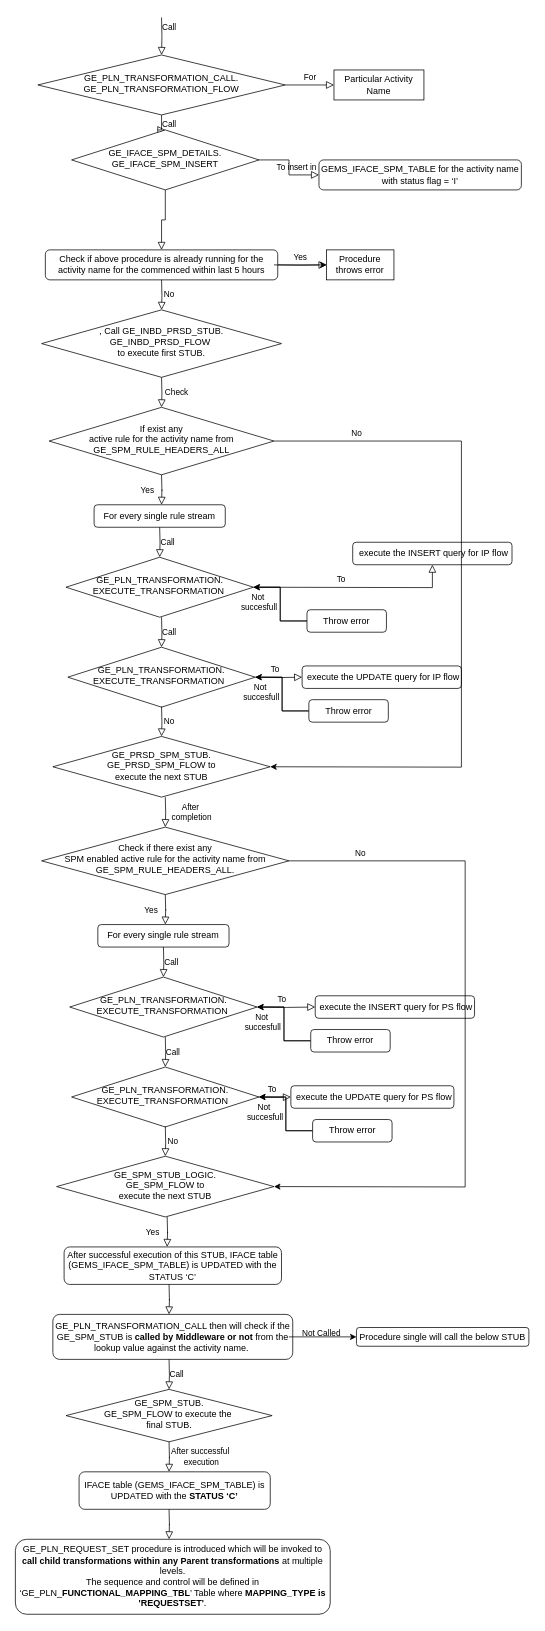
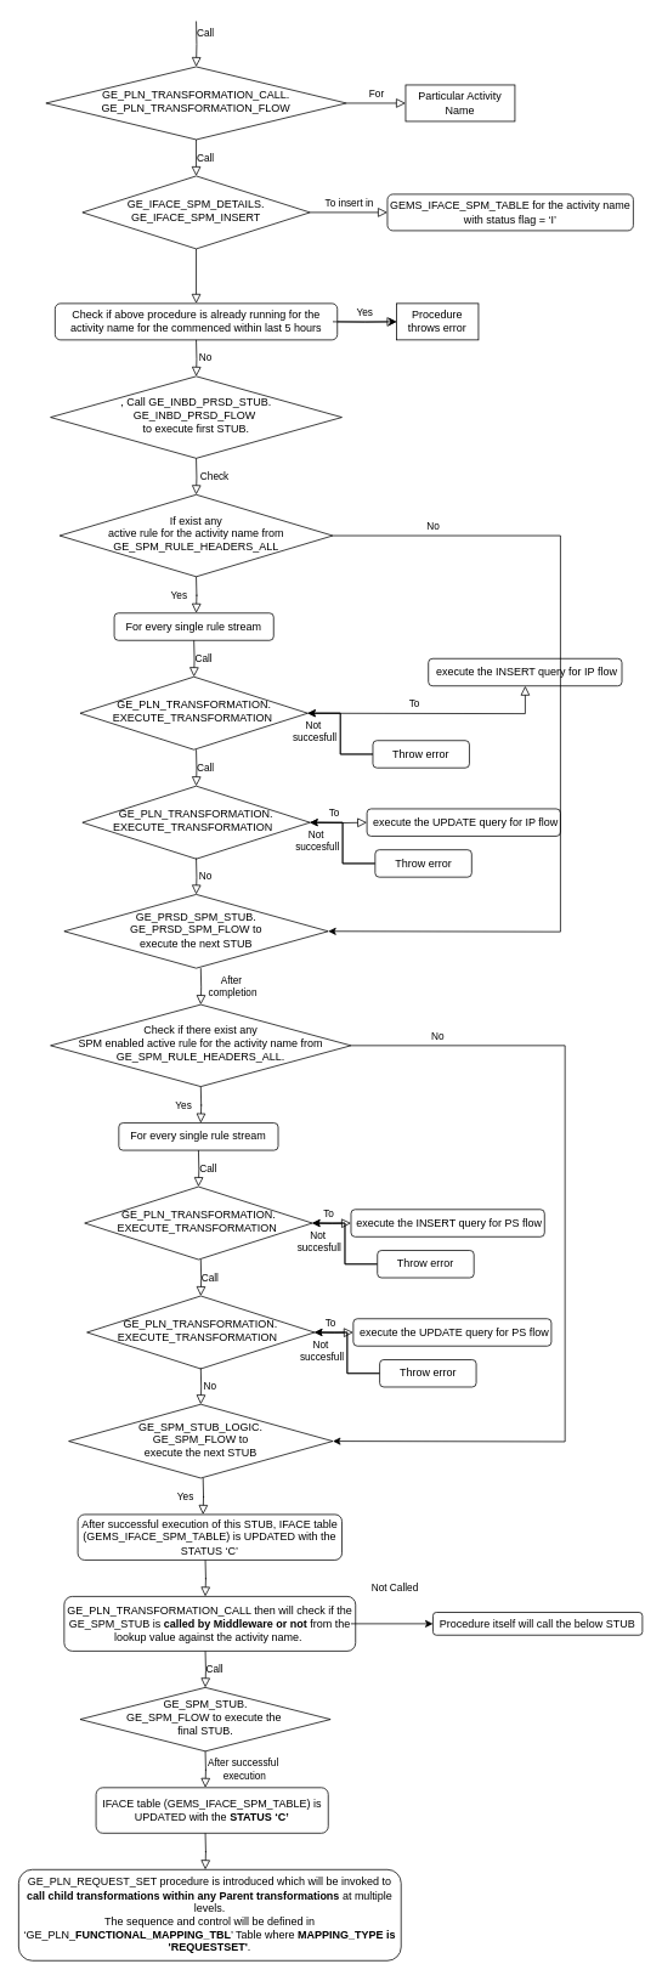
- <mxCell id="9" value="GE_IFACE_SPM_DETAILS.&lt;div&gt;GE_IFACE_SPM_INSERT&lt;/div&gt;" style="rhombus;whiteSpace=wrap;html=1;shadow=0;fontFamily=Helvetica;fontSize=12;align=center;strokeWidth=1;spacing=6;spacingTop=-4;" parent="1" vertex="1"><mxGeometry x="95" y="172" width="250" height="80" as="geometry" /></mxCell>
+ <mxCell id="9" value="GE_IFACE_SPM_DETAILS.&lt;div&gt;GE_IFACE_SPM_INSERT&lt;/div&gt;" style="rhombus;whiteSpace=wrap;html=1;shadow=0;fontFamily=Helvetica;fontSize=12;align=center;strokeWidth=1;spacing=6;spacingTop=-4;" parent="1" vertex="1"><mxGeometry x="90" y="192" width="250" height="80" as="geometry" /></mxCell>
- <mxCell id="49" value="&lt;div&gt;&amp;nbsp;execute the INSERT query for PS flow&lt;br&gt;&lt;/div&gt;" style="rounded=1;whiteSpace=wrap;html=1;fontSize=12;glass=0;strokeWidth=1;shadow=0;" vertex="1" parent="1"><mxGeometry x="420" y="1327" width="212.5" height="30" as="geometry" /></mxCell>
+ <mxCell id="49" value="&lt;div&gt;&amp;nbsp;execute the INSERT query for PS flow&lt;br&gt;&lt;/div&gt;" style="rounded=1;whiteSpace=wrap;html=1;fontSize=12;glass=0;strokeWidth=1;shadow=0;" vertex="1" parent="1"><mxGeometry x="385" y="1327" width="212.5" height="30" as="geometry" /></mxCell>
- <mxCell id="72" value="Not Called" style="text;html=1;align=center;verticalAlign=middle;resizable=0;points=[];autosize=1;strokeColor=none;fillColor=none;fontSize=11;" vertex="1" parent="1"><mxGeometry x="392.5" y="1762" width="70" height="30" as="geometry" /></mxCell>
+ <mxCell id="72" value="Not Called" style="text;html=1;align=center;verticalAlign=middle;resizable=0;points=[];autosize=1;strokeColor=none;fillColor=none;fontSize=11;" vertex="1" parent="1"><mxGeometry x="397.5" y="1727" width="70" height="30" as="geometry" /></mxCell>
- <mxCell id="71" value="Procedure single will call the below STUB" style="rounded=1;whiteSpace=wrap;html=1;fontSize=12;glass=0;strokeWidth=1;shadow=0;" vertex="1" parent="1"><mxGeometry x="475" y="1769.5" width="230" height="25" as="geometry" /></mxCell>
+ <mxCell id="71" value="Procedure itself will call the below STUB" style="rounded=1;whiteSpace=wrap;html=1;fontSize=12;glass=0;strokeWidth=1;shadow=0;" vertex="1" parent="1"><mxGeometry x="475" y="1769.5" width="230" height="25" as="geometry" /></mxCell>
